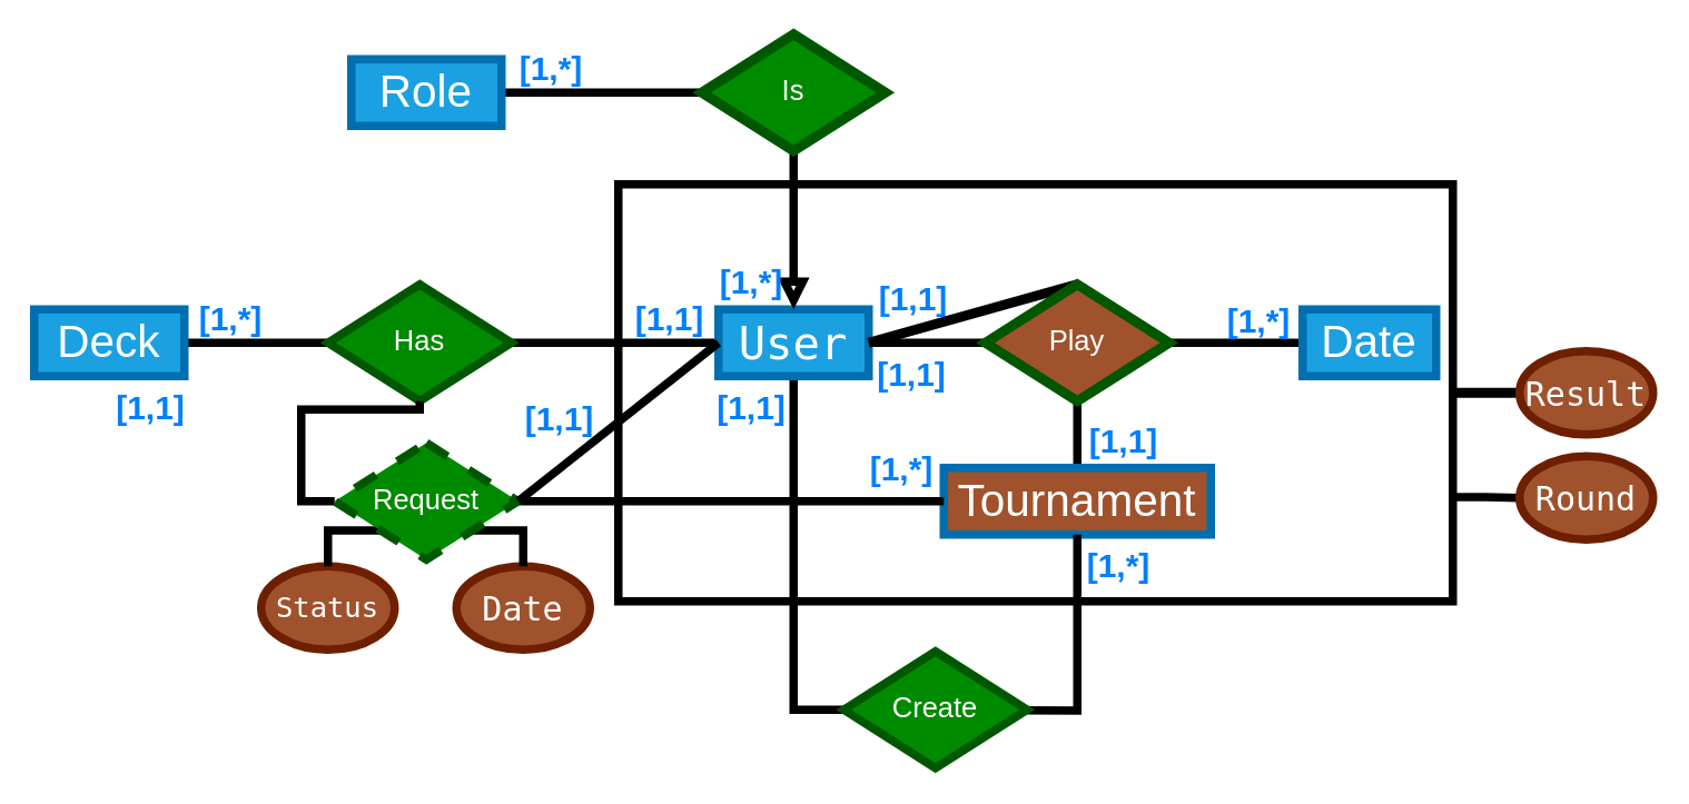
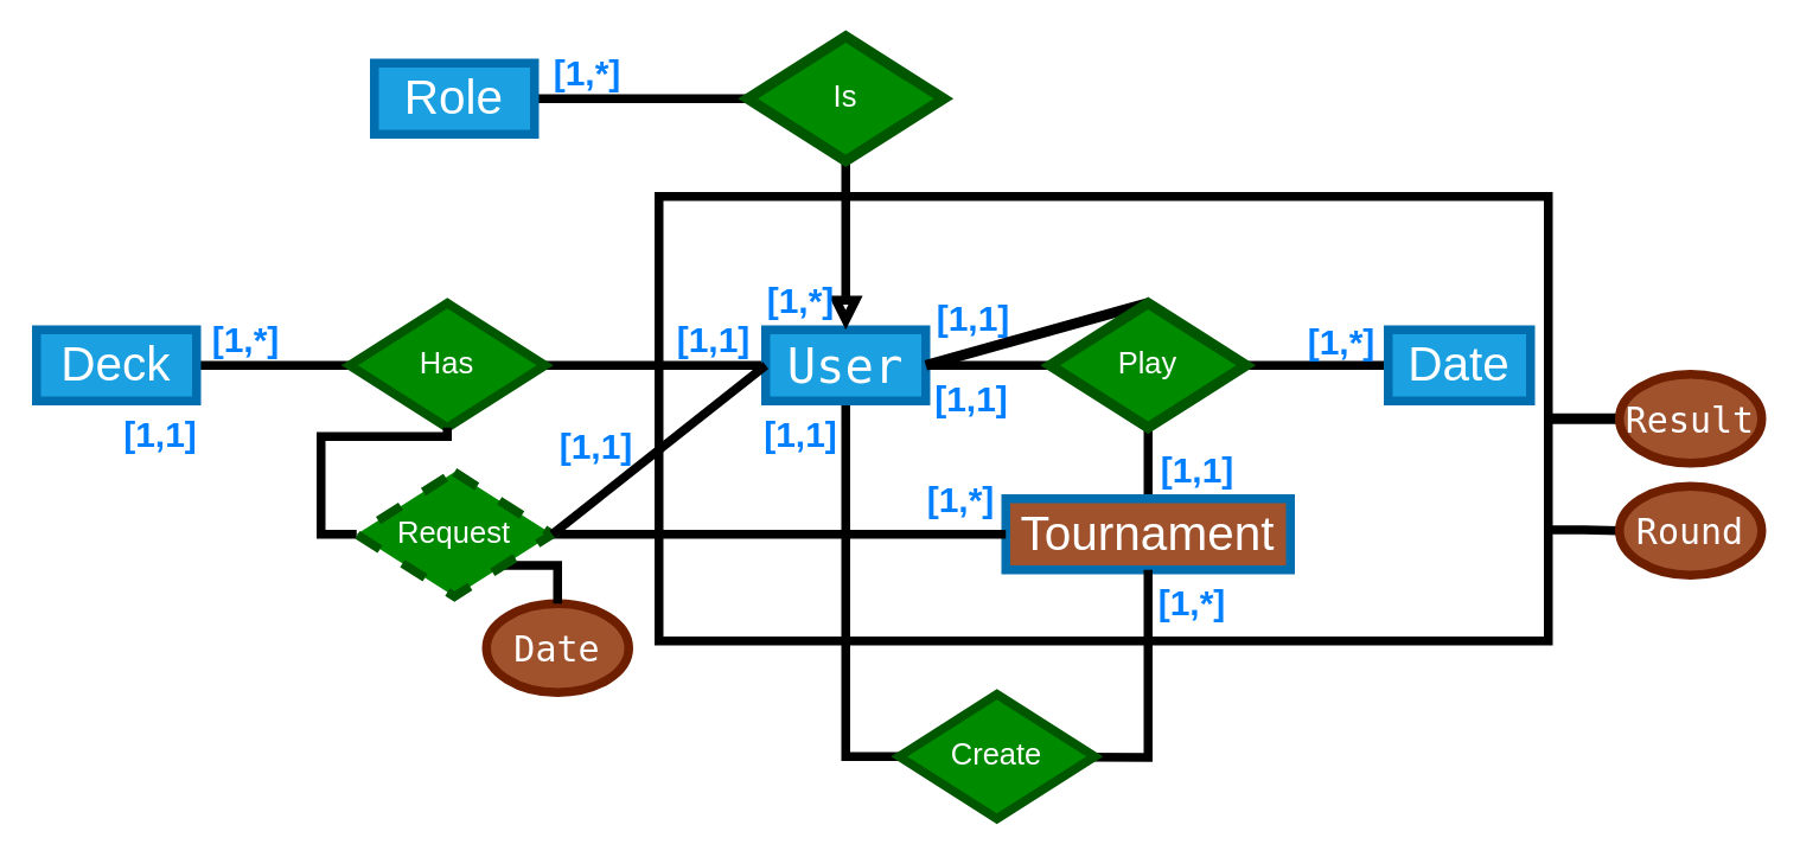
- <mxCell id="28" value="&lt;font style=&quot;font-size: 17px;&quot;&gt;Play&lt;/font&gt;" style="rhombus;whiteSpace=wrap;html=1;fillColor=#a0522d;fontColor=#ffffff;strokeColor=#005700;strokeWidth=6;" parent="1" vertex="1"><mxGeometry x="590" y="170" width="110" height="70" as="geometry" /></mxCell>
+ <mxCell id="28" value="&lt;font style=&quot;font-size: 17px;&quot;&gt;Play&lt;/font&gt;" style="rhombus;whiteSpace=wrap;html=1;fillColor=#008a00;fontColor=#ffffff;strokeColor=#005700;strokeWidth=6;" parent="1" vertex="1"><mxGeometry x="590" y="170" width="110" height="70" as="geometry" /></mxCell>
- <mxCell id="45" style="edgeStyle=orthogonalEdgeStyle;rounded=0;orthogonalLoop=1;jettySize=auto;html=1;exitX=0;exitY=1;exitDx=0;exitDy=0;entryX=0.5;entryY=0;entryDx=0;entryDy=0;strokeWidth=5;endArrow=none;endFill=0;" parent="1" source="46" target="35" edge="1"><mxGeometry relative="1" as="geometry" /></mxCell>
- <mxCell id="35" value="&lt;pre dir=&quot;ltr&quot; style=&quot;text-align: left; font-size: 11px;&quot; id=&quot;tw-target-text&quot; data-placeholder=&quot;Traducción&quot; class=&quot;tw-data-text tw-text-large tw-ta&quot;&gt;&lt;font style=&quot;font-size: 17px;&quot;&gt;Status&lt;/font&gt;&lt;br&gt;&lt;/pre&gt;" style="ellipse;whiteSpace=wrap;html=1;fillColor=#a0522d;strokeColor=#6D1F00;fontColor=#ffffff;strokeWidth=5;" parent="1" vertex="1"><mxGeometry x="156" y="339" width="80" height="50" as="geometry" /></mxCell>
